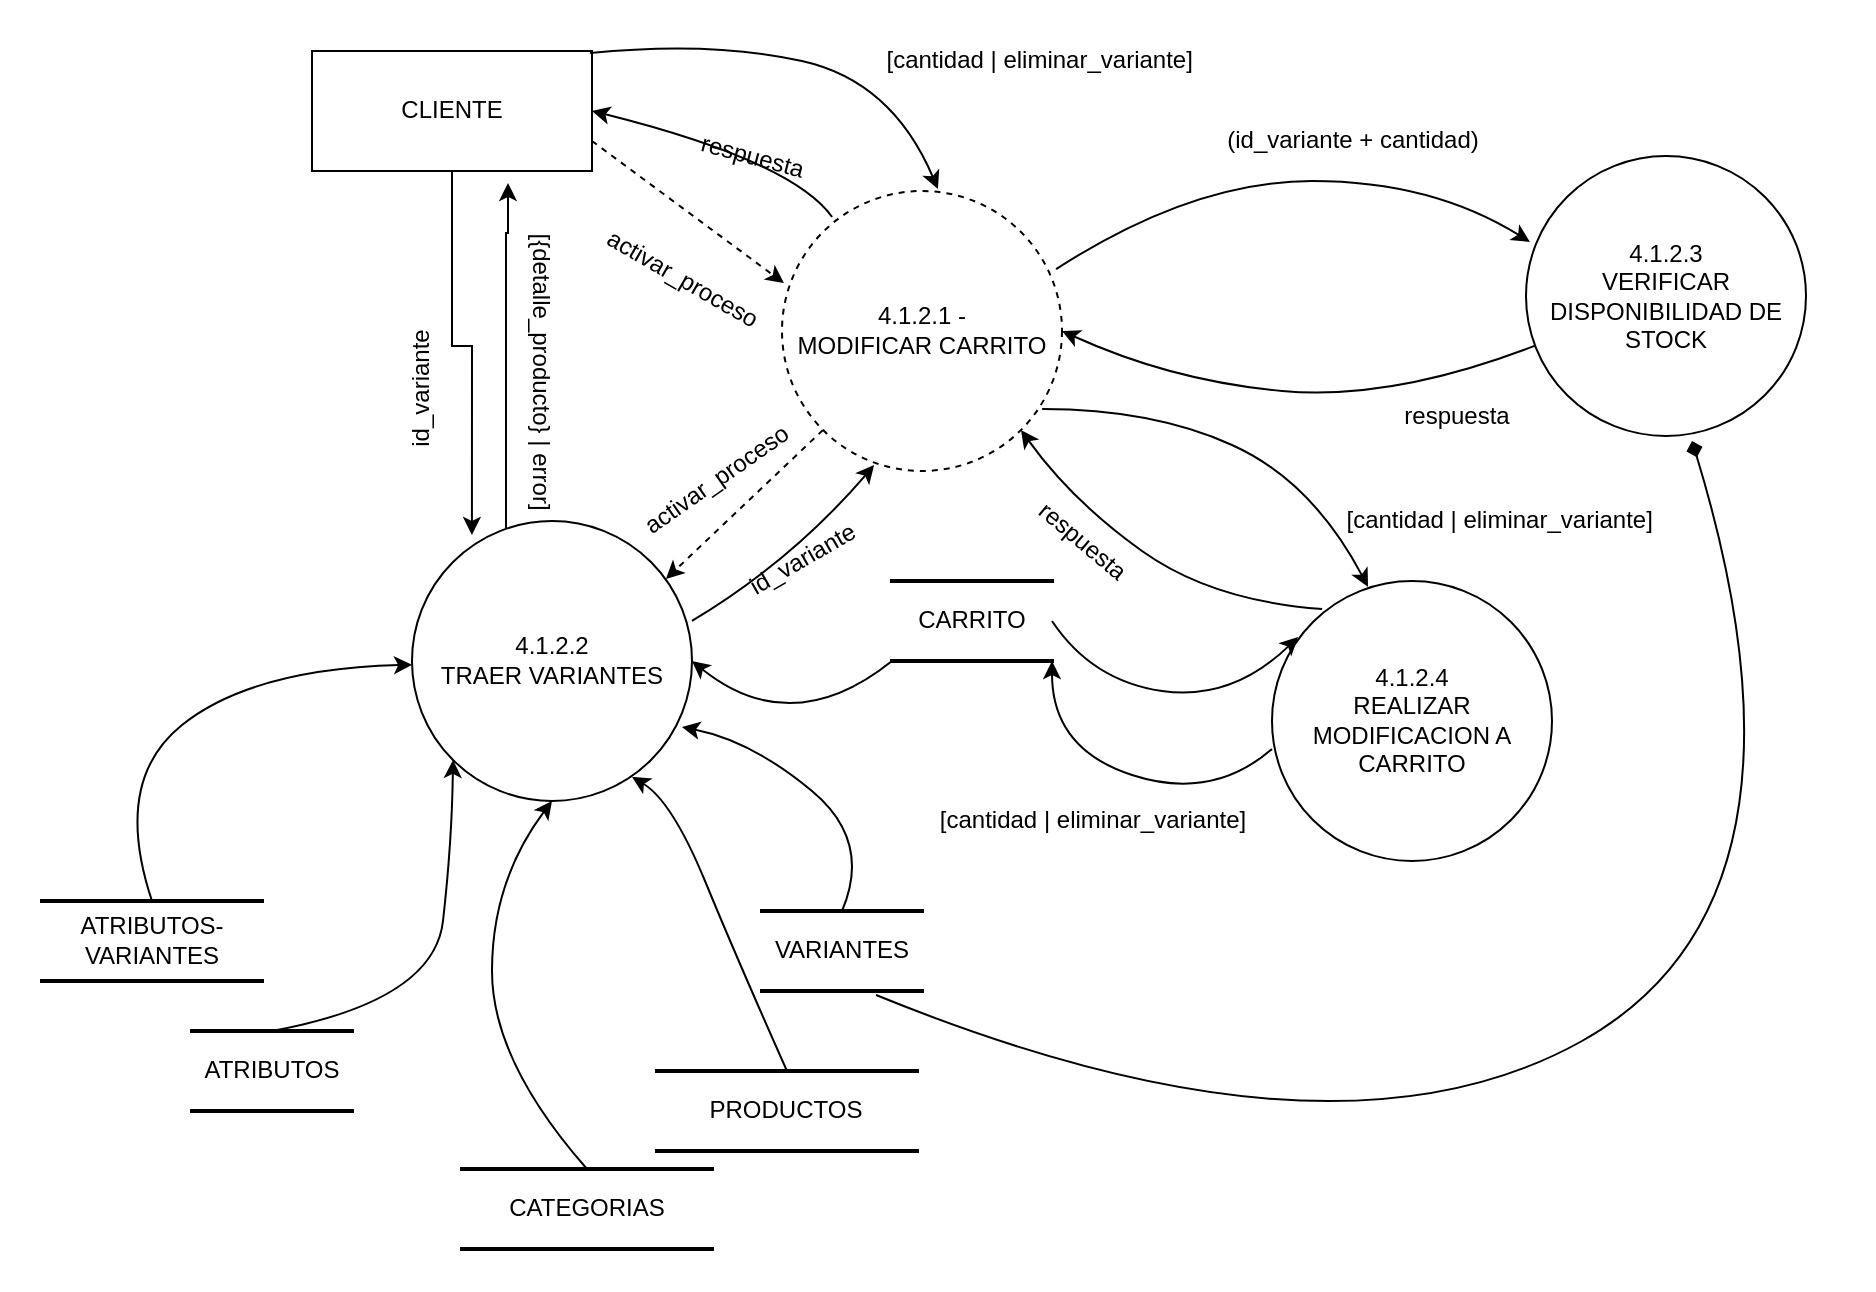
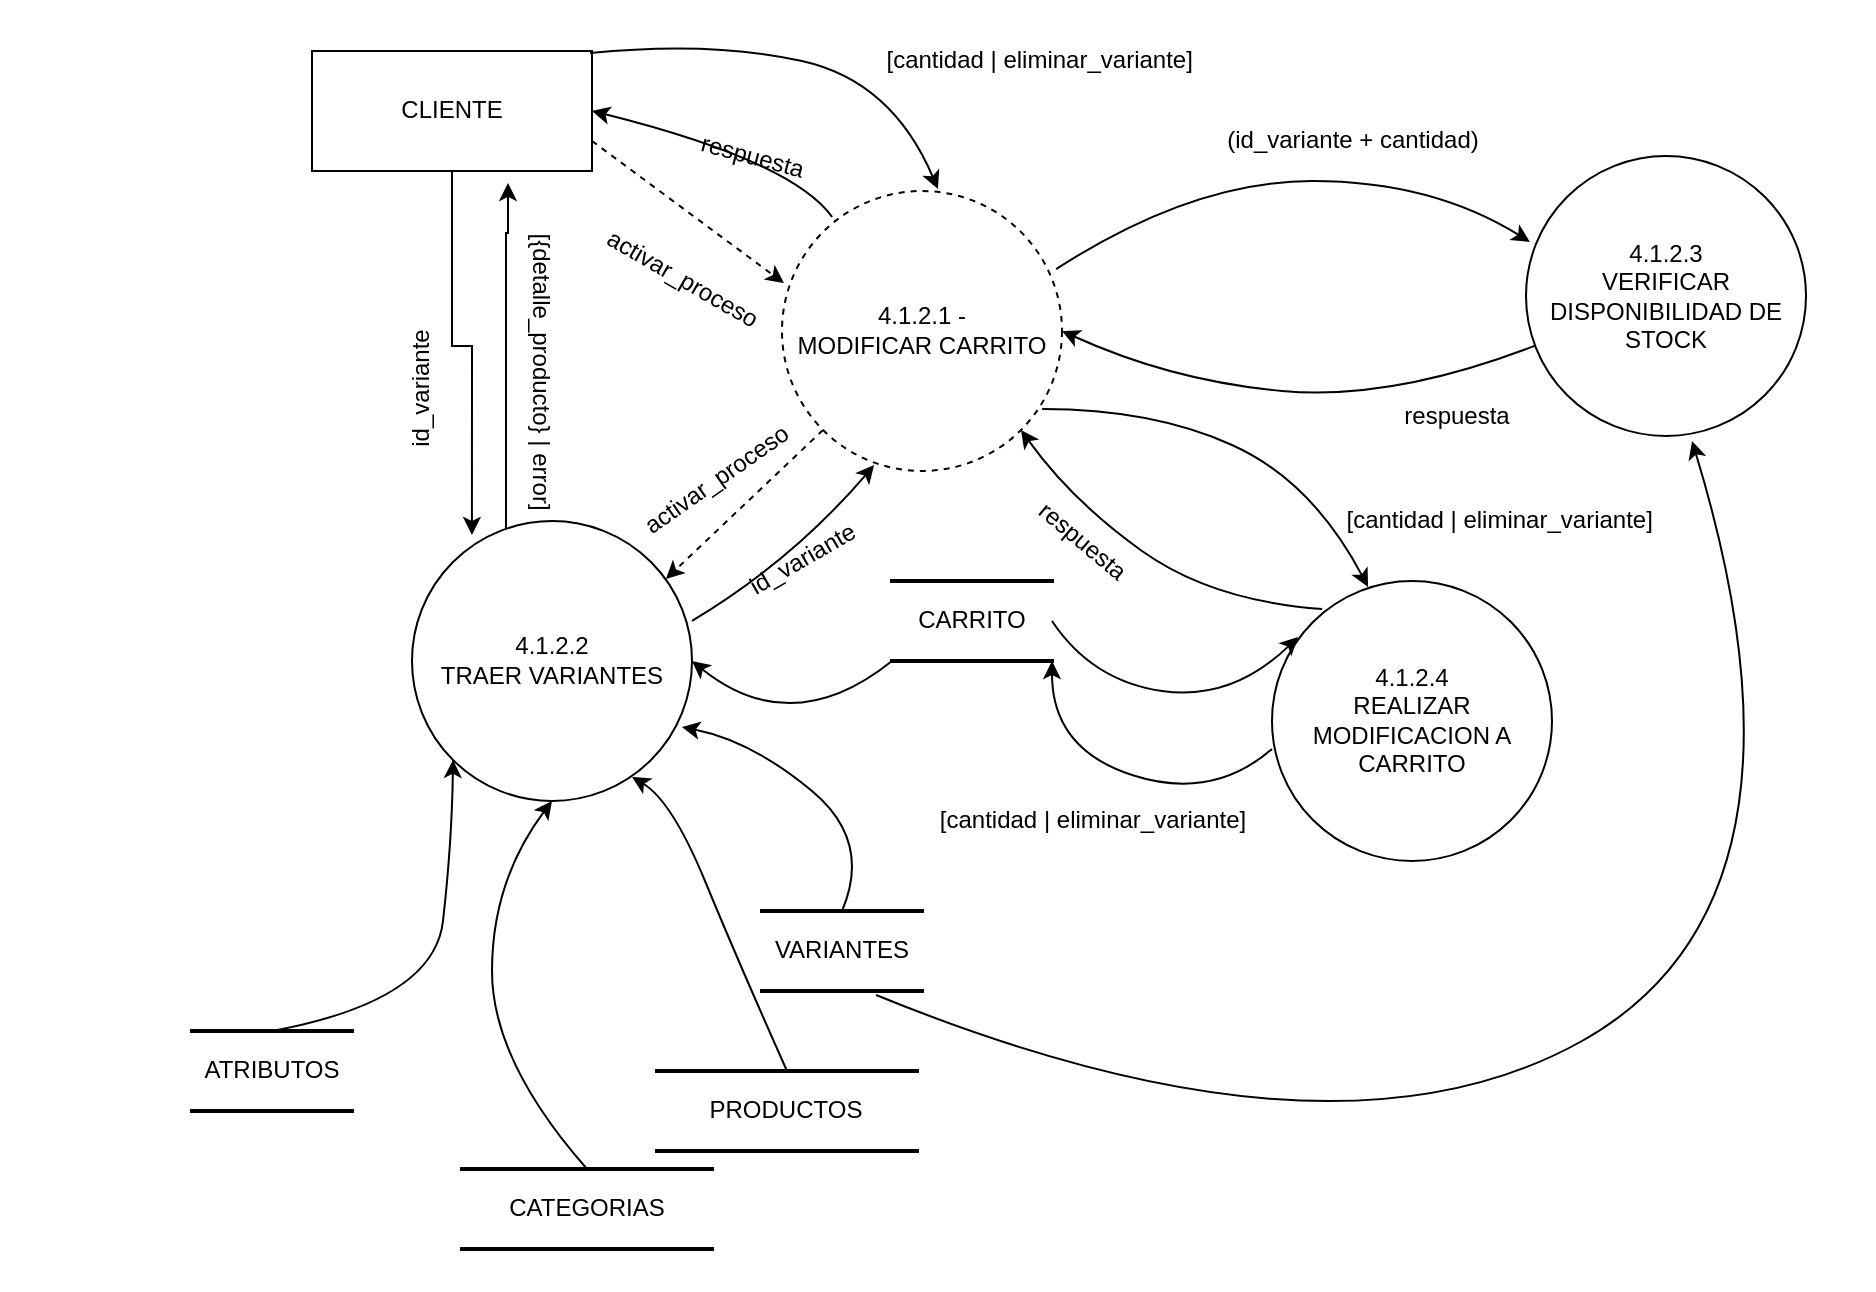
- <mxCell id="38" value="" style="curved=1;endArrow=diamond;html=1;exitX=0.713;exitY=1.05;exitDx=0;exitDy=0;exitPerimeter=0;entryX=0.593;entryY=1.018;entryDx=0;entryDy=0;entryPerimeter=0;" parent="1" source="22" target="4" edge="1"><mxGeometry width="50" height="50" relative="1" as="geometry"><mxPoint x="555.5" y="570" as="sourcePoint" /><mxPoint x="605.5" y="520" as="targetPoint" /><Array as="points"><mxPoint x="665.5" y="590" /><mxPoint x="915.5" y="450" /></Array></mxGeometry></mxCell>
+ <mxCell id="38" value="" style="curved=1;endArrow=classic;html=1;exitX=0.713;exitY=1.05;exitDx=0;exitDy=0;exitPerimeter=0;entryX=0.593;entryY=1.018;entryDx=0;entryDy=0;entryPerimeter=0;" parent="1" source="22" target="4" edge="1"><mxGeometry width="50" height="50" relative="1" as="geometry"><mxPoint x="555.5" y="570" as="sourcePoint" /><mxPoint x="605.5" y="520" as="targetPoint" /><Array as="points"><mxPoint x="665.5" y="590" /><mxPoint x="915.5" y="450" /></Array></mxGeometry></mxCell>
- <mxCell id="25" value="" style="curved=1;endArrow=classic;html=1;exitX=0.5;exitY=0;exitDx=0;exitDy=0;" parent="1" source="21" target="3" edge="1"><mxGeometry width="50" height="50" relative="1" as="geometry"><mxPoint x="15.5" y="410" as="sourcePoint" /><mxPoint x="65.5" y="360" as="targetPoint" /><Array as="points"><mxPoint x="55.5" y="390" /><mxPoint x="125.5" y="334" /></Array></mxGeometry></mxCell>
- <mxCell id="21" value="ATRIBUTOS-VARIANTES" style="shape=partialRectangle;whiteSpace=wrap;html=1;left=0;right=0;fillColor=none;strokeWidth=2;" parent="1" vertex="1"><mxGeometry x="20.5" y="450" width="110" height="40" as="geometry" /></mxCell>
